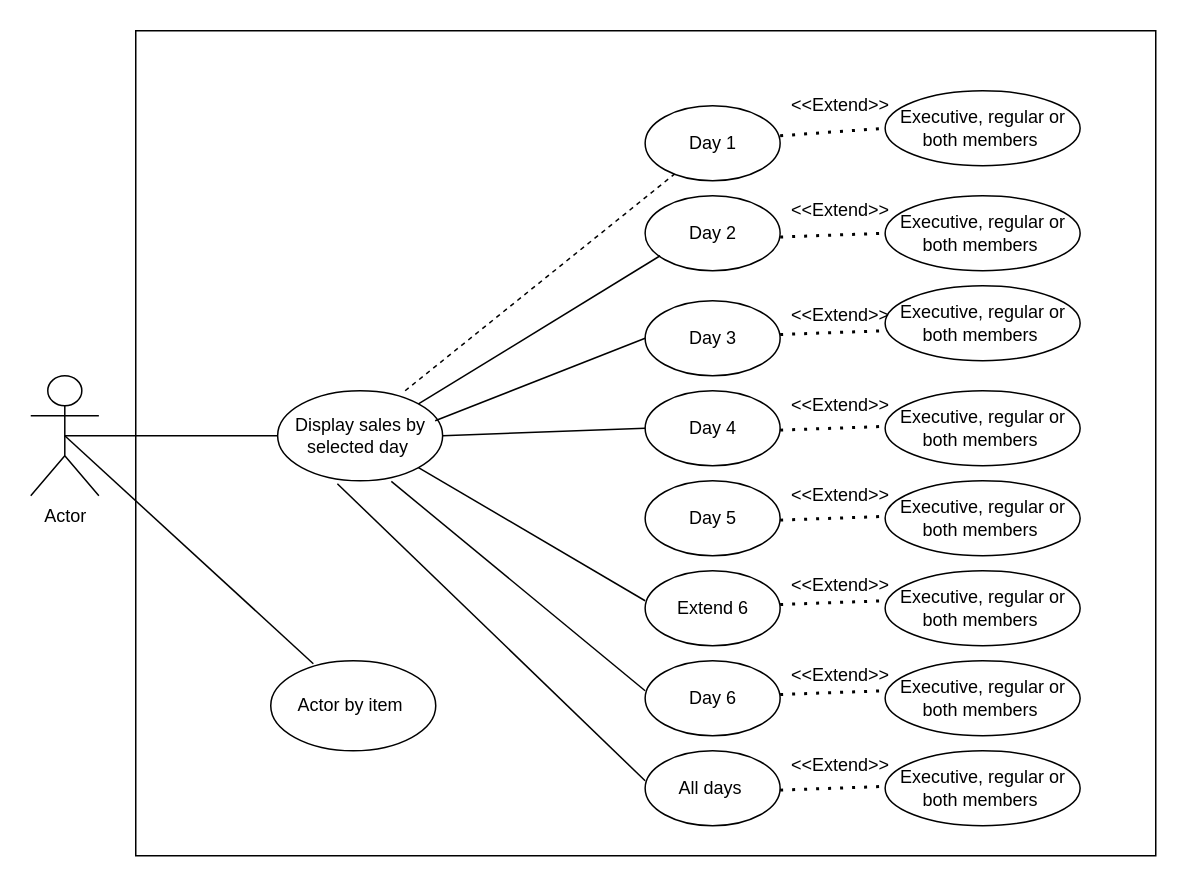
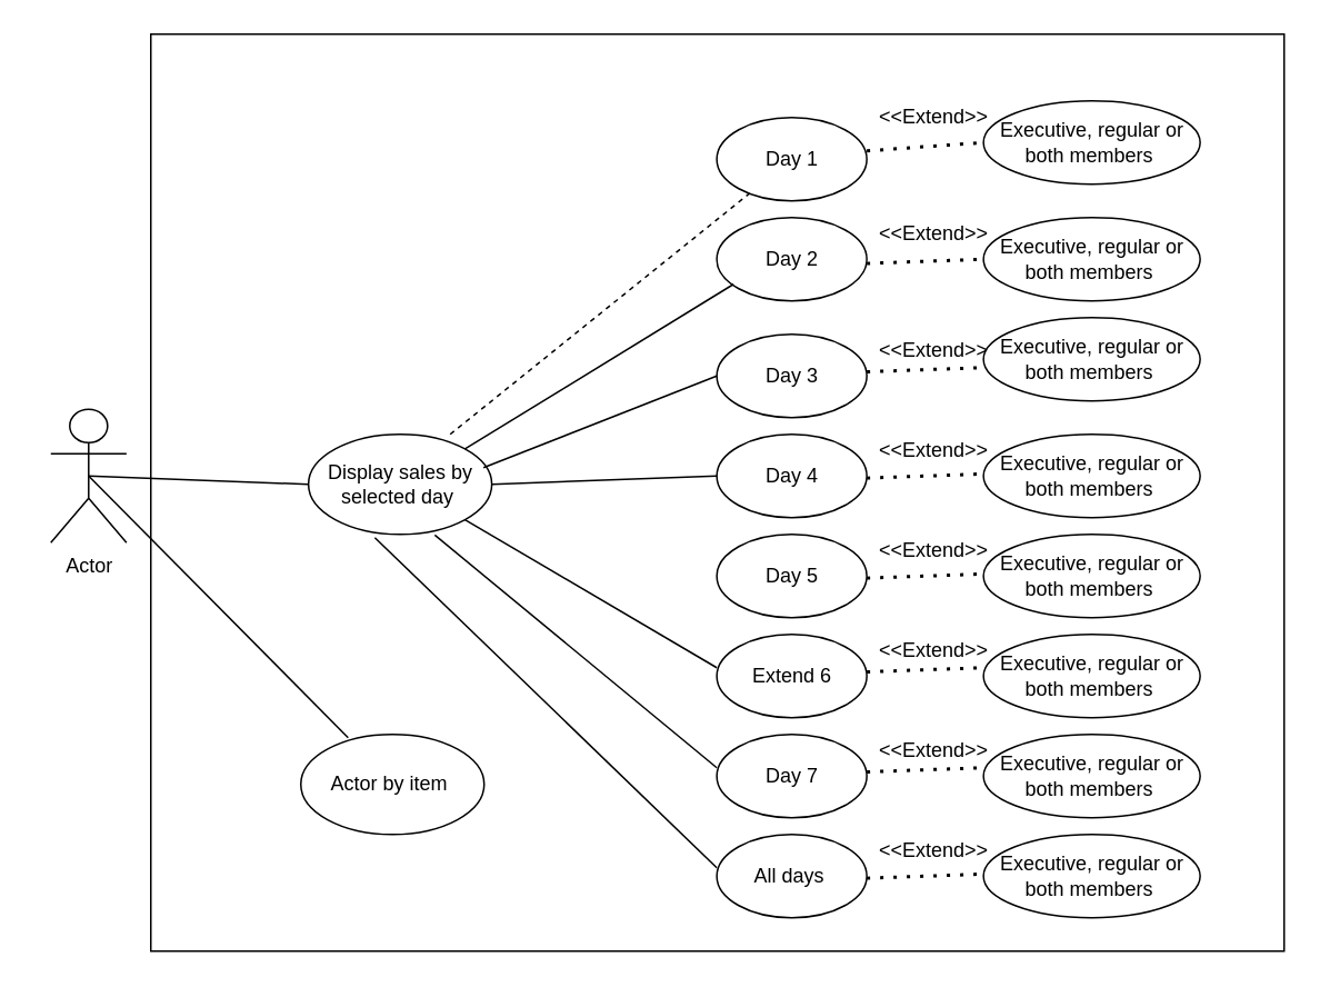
- <mxCell id="3" value="Actor" style="shape=umlActor;verticalLabelPosition=bottom;verticalAlign=top;html=1;outlineConnect=0;" parent="1" vertex="1"><mxGeometry x="20" y="250" width="45.41" height="80" as="geometry" /></mxCell>
+ <mxCell id="3" value="Actor" style="shape=umlActor;verticalLabelPosition=bottom;verticalAlign=top;html=1;outlineConnect=0;" parent="1" vertex="1"><mxGeometry x="30" y="245" width="45.41" height="80" as="geometry" /></mxCell>
- <mxCell id="11" value="Day 6" style="ellipse;whiteSpace=wrap;html=1;" parent="1" vertex="1"><mxGeometry x="429.59" y="440" width="90" height="50" as="geometry" /></mxCell>
+ <mxCell id="11" value="Day 7" style="ellipse;whiteSpace=wrap;html=1;" parent="1" vertex="1"><mxGeometry x="429.59" y="440" width="90" height="50" as="geometry" /></mxCell>
